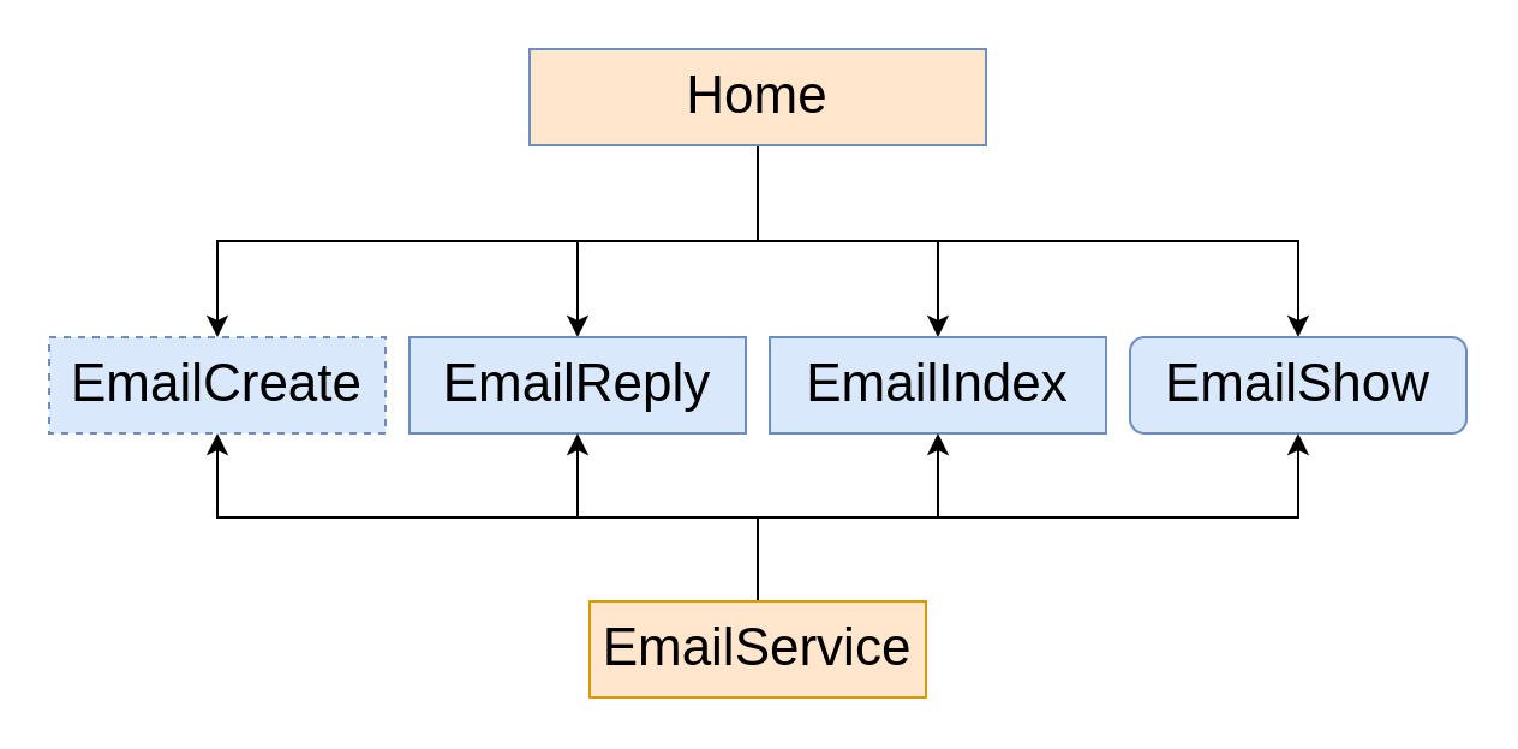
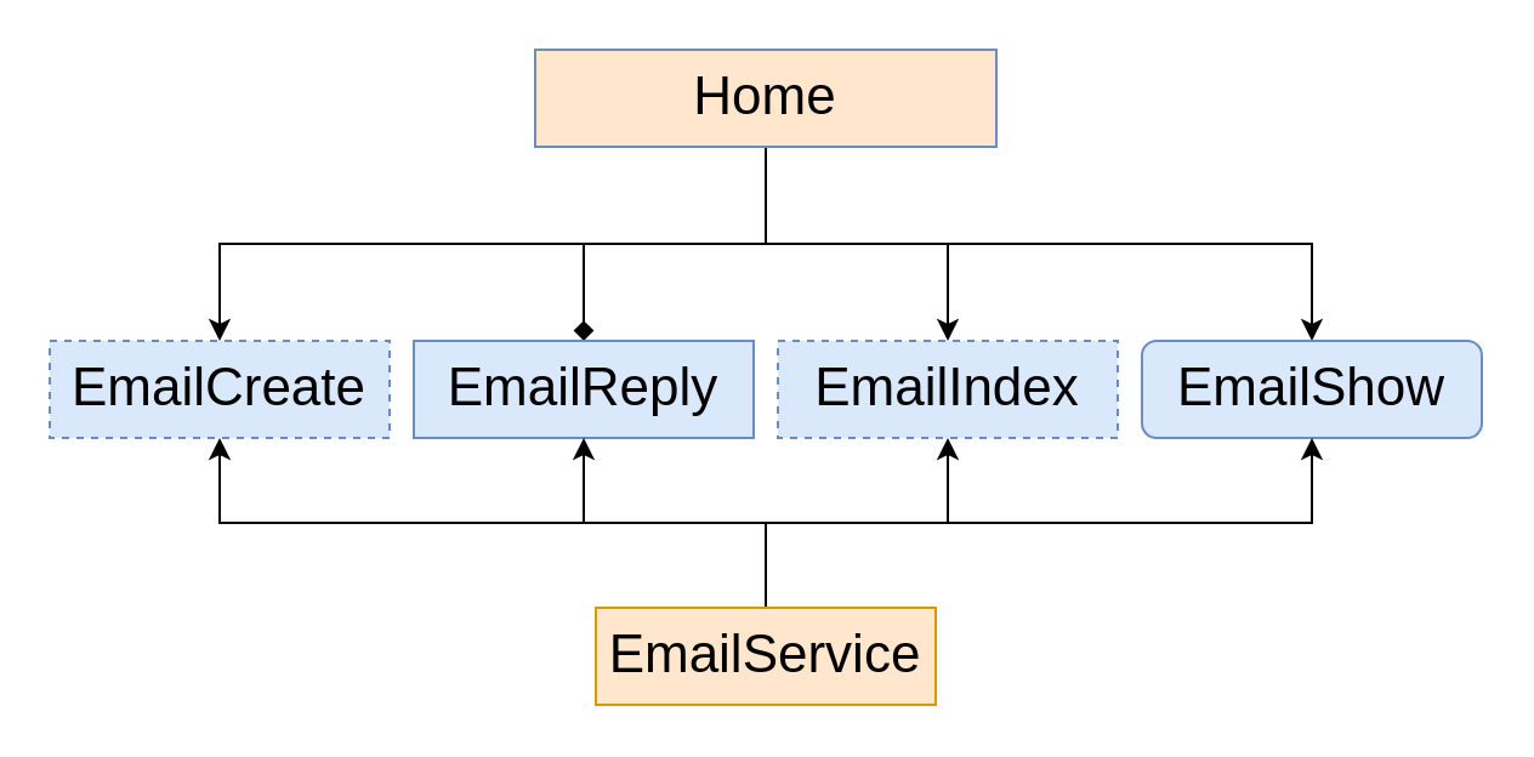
- <mxCell id="3" style="edgeStyle=orthogonalEdgeStyle;rounded=0;orthogonalLoop=1;jettySize=auto;html=1;exitX=0.5;exitY=1;exitDx=0;exitDy=0;fontSize=22;" edge="1" parent="1" source="6" target="8"><mxGeometry relative="1" as="geometry" /></mxCell>
+ <mxCell id="3" style="edgeStyle=orthogonalEdgeStyle;rounded=0;orthogonalLoop=1;jettySize=auto;html=1;exitX=0.5;exitY=1;exitDx=0;exitDy=0;fontSize=22;endArrow=diamond;" edge="1" parent="1" source="6" target="8"><mxGeometry relative="1" as="geometry" /></mxCell>
- <mxCell id="9" value="EmailIndex" style="rounded=0;whiteSpace=wrap;html=1;fillColor=#dae8fc;strokeColor=#6c8ebf;fontSize=22;" vertex="1" parent="1"><mxGeometry x="320" y="140" width="140" height="40" as="geometry" /></mxCell>
+ <mxCell id="9" value="EmailIndex" style="rounded=0;whiteSpace=wrap;html=1;fillColor=#dae8fc;strokeColor=#6c8ebf;fontSize=22;dashed=1;" vertex="1" parent="1"><mxGeometry x="320" y="140" width="140" height="40" as="geometry" /></mxCell>
